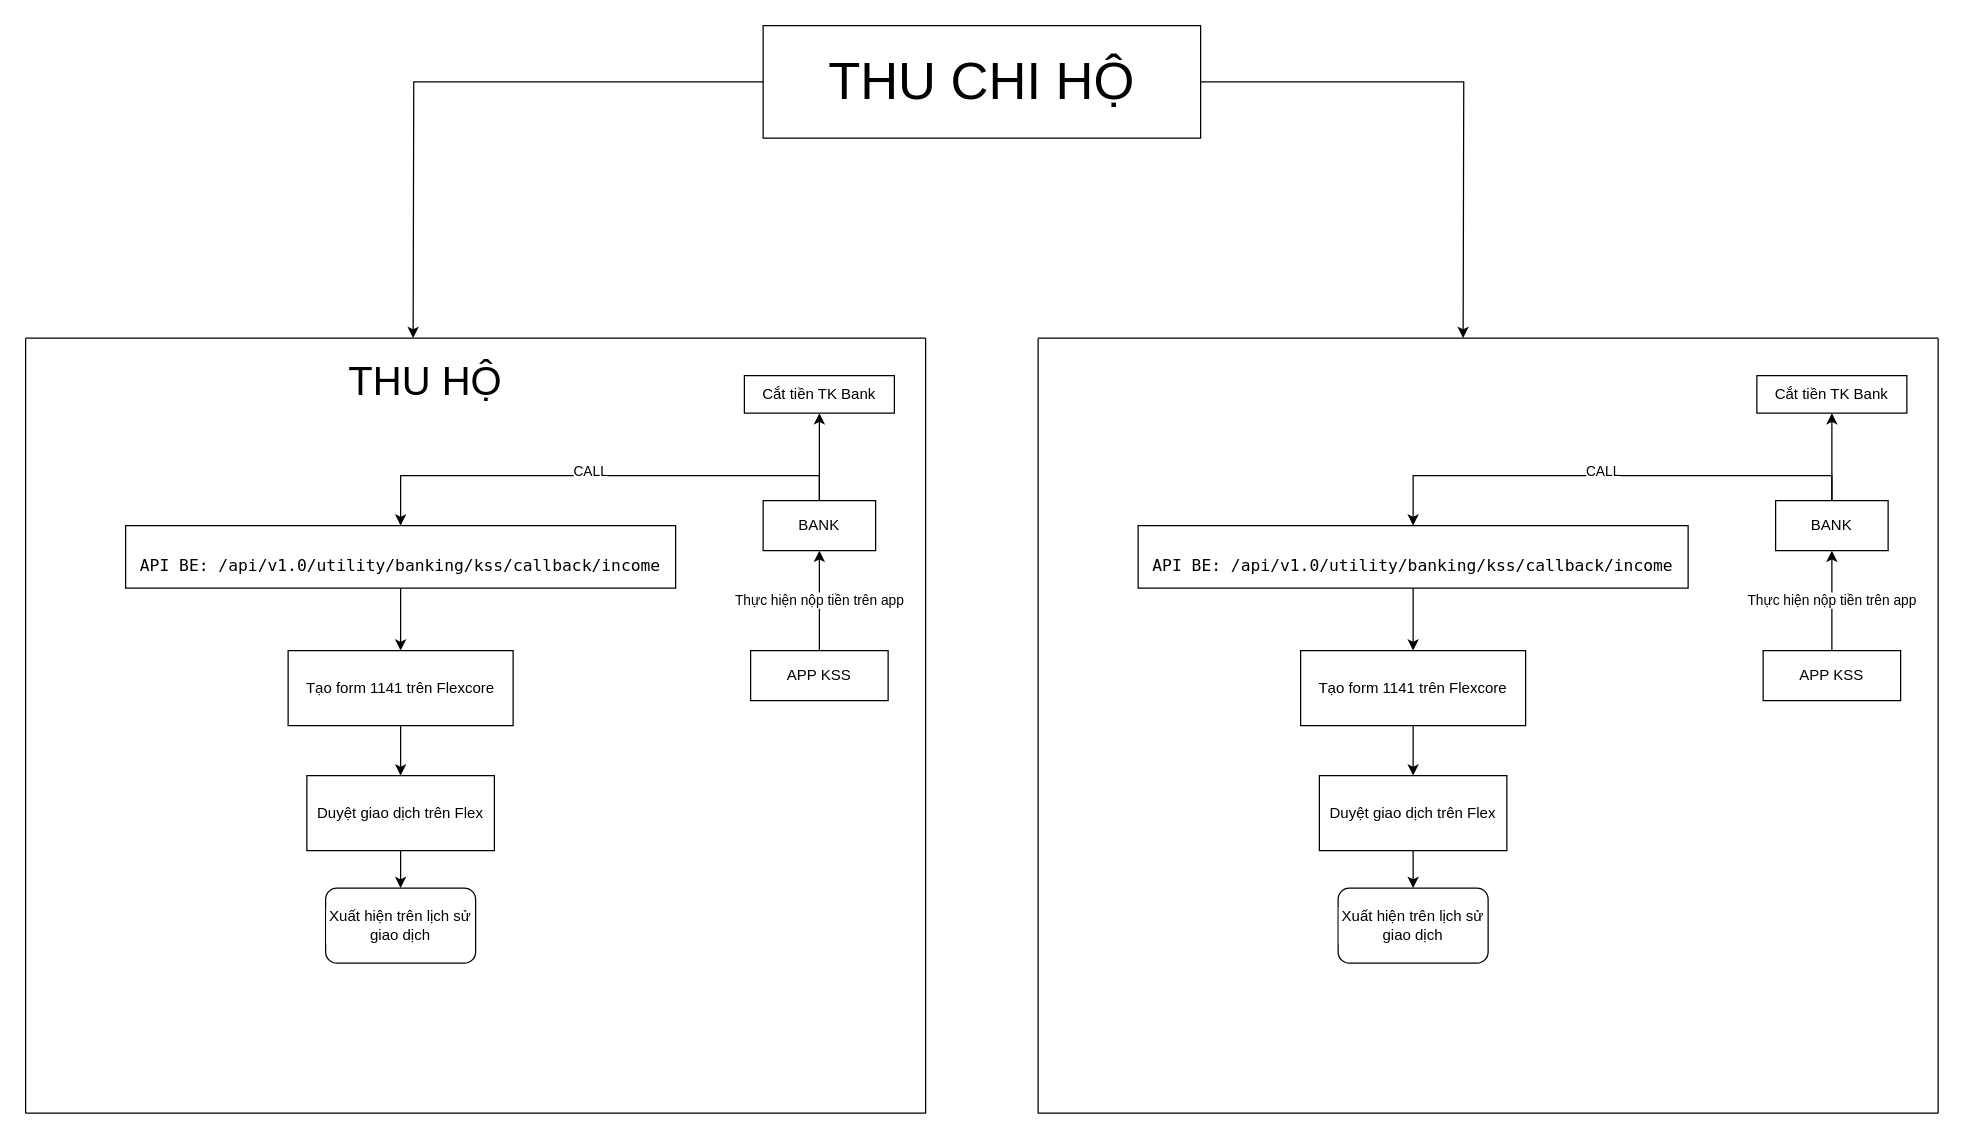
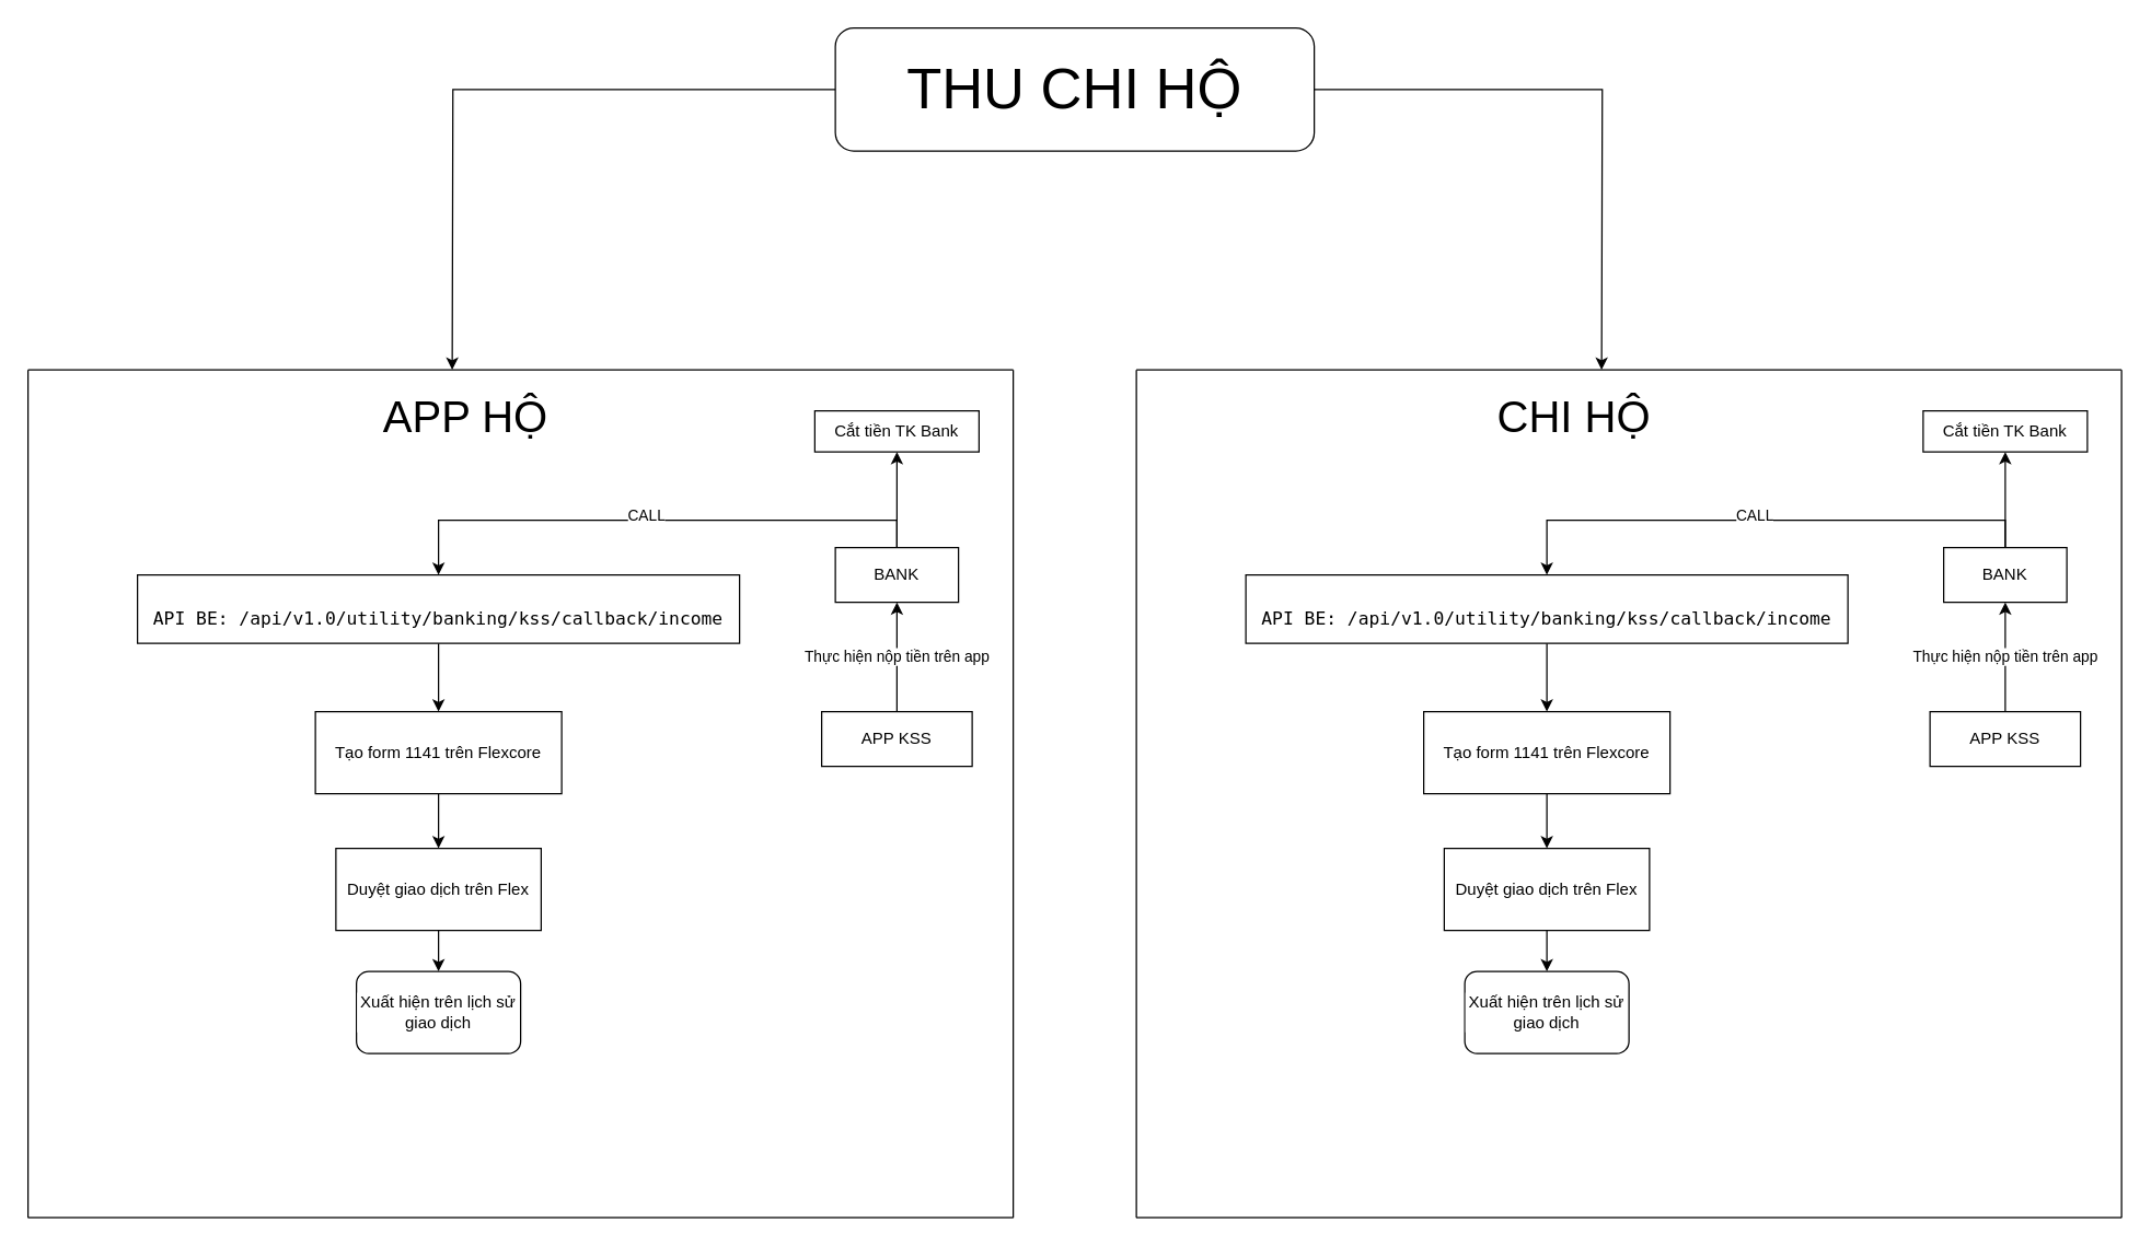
- <mxCell id="42" value="&lt;font style=&quot;font-size: 42px&quot;&gt;THU CHI HỘ&lt;/font&gt;" style="whiteSpace=wrap;html=1;labelBackgroundColor=#FFFFFF;fontSize=32;fontColor=#000000;rounded=0;" vertex="1" parent="1"><mxGeometry x="610" y="20" width="350" height="90" as="geometry" /></mxCell>
+ <mxCell id="42" value="&lt;font style=&quot;font-size: 42px&quot;&gt;THU CHI HỘ&lt;/font&gt;" style="rounded=1;whiteSpace=wrap;html=1;labelBackgroundColor=#FFFFFF;fontSize=32;fontColor=#000000;" vertex="1" parent="1"><mxGeometry x="610" y="20" width="350" height="90" as="geometry" /></mxCell>
- <mxCell id="16" value="&lt;font style=&quot;font-size: 32px&quot;&gt;THU HỘ&lt;/font&gt;" style="text;html=1;strokeColor=none;fillColor=none;align=center;verticalAlign=middle;whiteSpace=wrap;rounded=0;labelBackgroundColor=#FFFFFF;fontColor=#000000;" vertex="1" parent="1"><mxGeometry x="260" y="290" width="160" height="30" as="geometry" /></mxCell>
+ <mxCell id="16" value="&lt;font style=&quot;font-size: 32px&quot;&gt;APP HỘ&lt;/font&gt;" style="text;html=1;strokeColor=none;fillColor=none;align=center;verticalAlign=middle;whiteSpace=wrap;rounded=0;labelBackgroundColor=#FFFFFF;fontColor=#000000;" vertex="1" parent="1"><mxGeometry x="260" y="290" width="160" height="30" as="geometry" /></mxCell>
+ <mxCell id="35" value="&lt;font style=&quot;font-size: 32px&quot;&gt;CHI HỘ&lt;/font&gt;" style="text;html=1;strokeColor=none;fillColor=none;align=center;verticalAlign=middle;whiteSpace=wrap;rounded=0;labelBackgroundColor=#FFFFFF;fontColor=#000000;" vertex="1" parent="1"><mxGeometry x="1070" y="290" width="160" height="30" as="geometry" /></mxCell>
